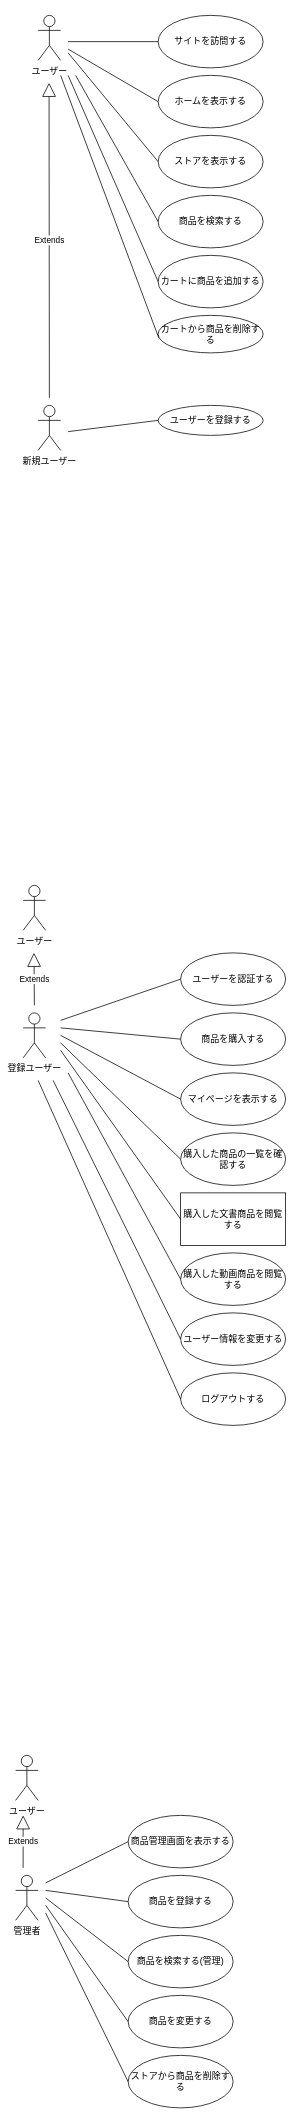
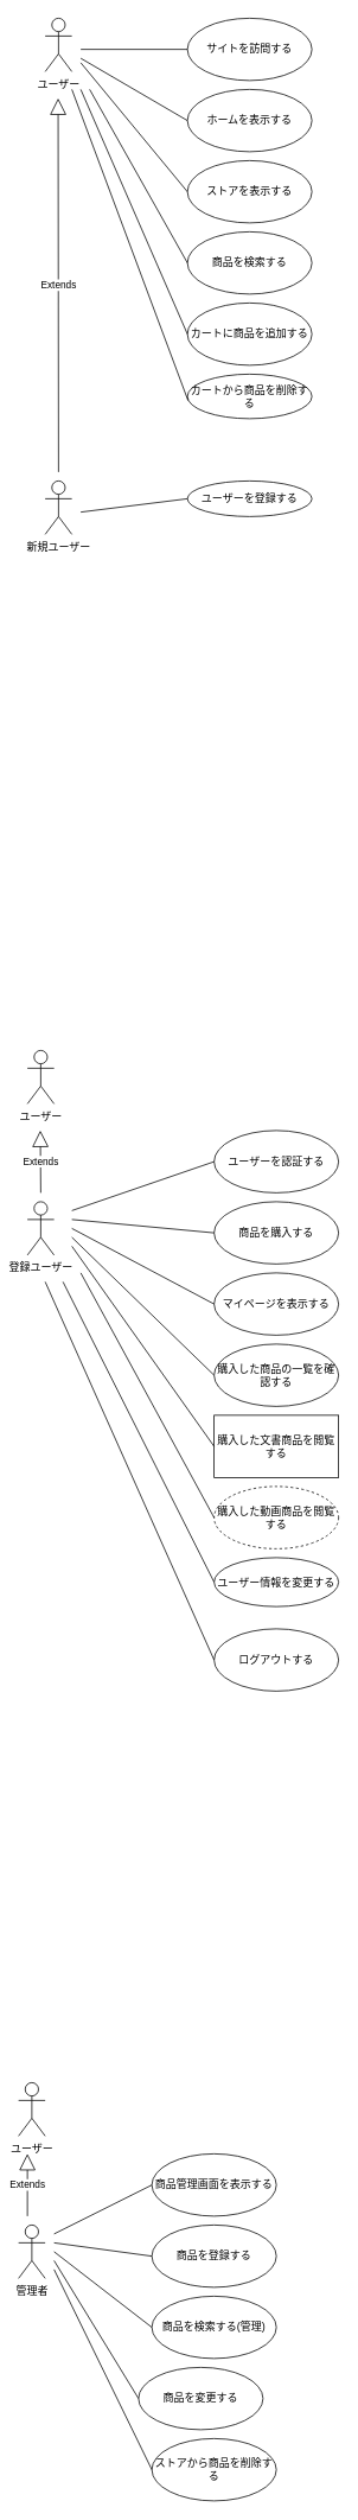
- <mxCell id="42" value="購入した動画商品を閲覧する" style="ellipse;whiteSpace=wrap;html=1;" vertex="1" parent="1"><mxGeometry x="240" y="1670" width="140" height="70" as="geometry" /></mxCell>
+ <mxCell id="42" value="購入した動画商品を閲覧する" style="ellipse;whiteSpace=wrap;html=1;dashed=1;" vertex="1" parent="1"><mxGeometry x="240" y="1670" width="140" height="70" as="geometry" /></mxCell>
- <mxCell id="31" value="ユーザー情報を変更する" style="ellipse;whiteSpace=wrap;html=1;" vertex="1" parent="1"><mxGeometry x="240" y="1750" width="140" height="70" as="geometry" /></mxCell>
+ <mxCell id="31" value="ユーザー情報を変更する" style="ellipse;whiteSpace=wrap;html=1;" vertex="1" parent="1"><mxGeometry x="240" y="1750" width="140" height="55" as="geometry" /></mxCell>
- <mxCell id="20" value="商品を変更する" style="ellipse;whiteSpace=wrap;html=1;" vertex="1" parent="1"><mxGeometry x="170" y="2660" width="140" height="70" as="geometry" /></mxCell>
+ <mxCell id="20" value="商品を変更する" style="ellipse;whiteSpace=wrap;html=1;" vertex="1" parent="1"><mxGeometry x="155" y="2660" width="140" height="70" as="geometry" /></mxCell>
